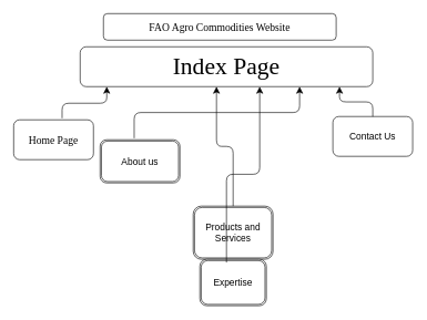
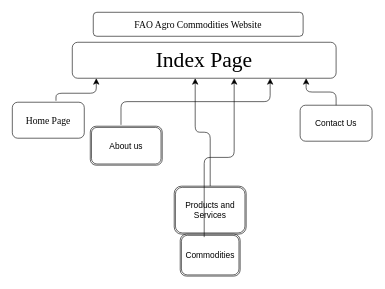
- <mxCell id="2" value="&lt;font size=&quot;3&quot; face=&quot;Comic Sans MS&quot;&gt;Home Page&lt;/font&gt;" style="rounded=1;whiteSpace=wrap;html=1;" parent="1" vertex="1"><mxGeometry x="20" y="180" width="120" height="60" as="geometry" /></mxCell>
+ <mxCell id="2" value="&lt;font size=&quot;3&quot; face=&quot;Comic Sans MS&quot;&gt;Home Page&lt;/font&gt;" style="rounded=1;whiteSpace=wrap;html=1;" parent="1" vertex="1"><mxGeometry x="20" y="170" width="120" height="60" as="geometry" /></mxCell>
- <mxCell id="12" value="&lt;font style=&quot;font-size: 14px;&quot;&gt;Expertise&lt;/font&gt;" style="shape=ext;double=1;rounded=1;whiteSpace=wrap;html=1;" parent="1" vertex="1"><mxGeometry x="300" y="390" width="100" height="70" as="geometry" /></mxCell>
+ <mxCell id="12" value="&lt;font style=&quot;font-size: 14px;&quot;&gt;Commodities&lt;/font&gt;" style="shape=ext;double=1;rounded=1;whiteSpace=wrap;html=1;" parent="1" vertex="1"><mxGeometry x="300" y="390" width="100" height="70" as="geometry" /></mxCell>
